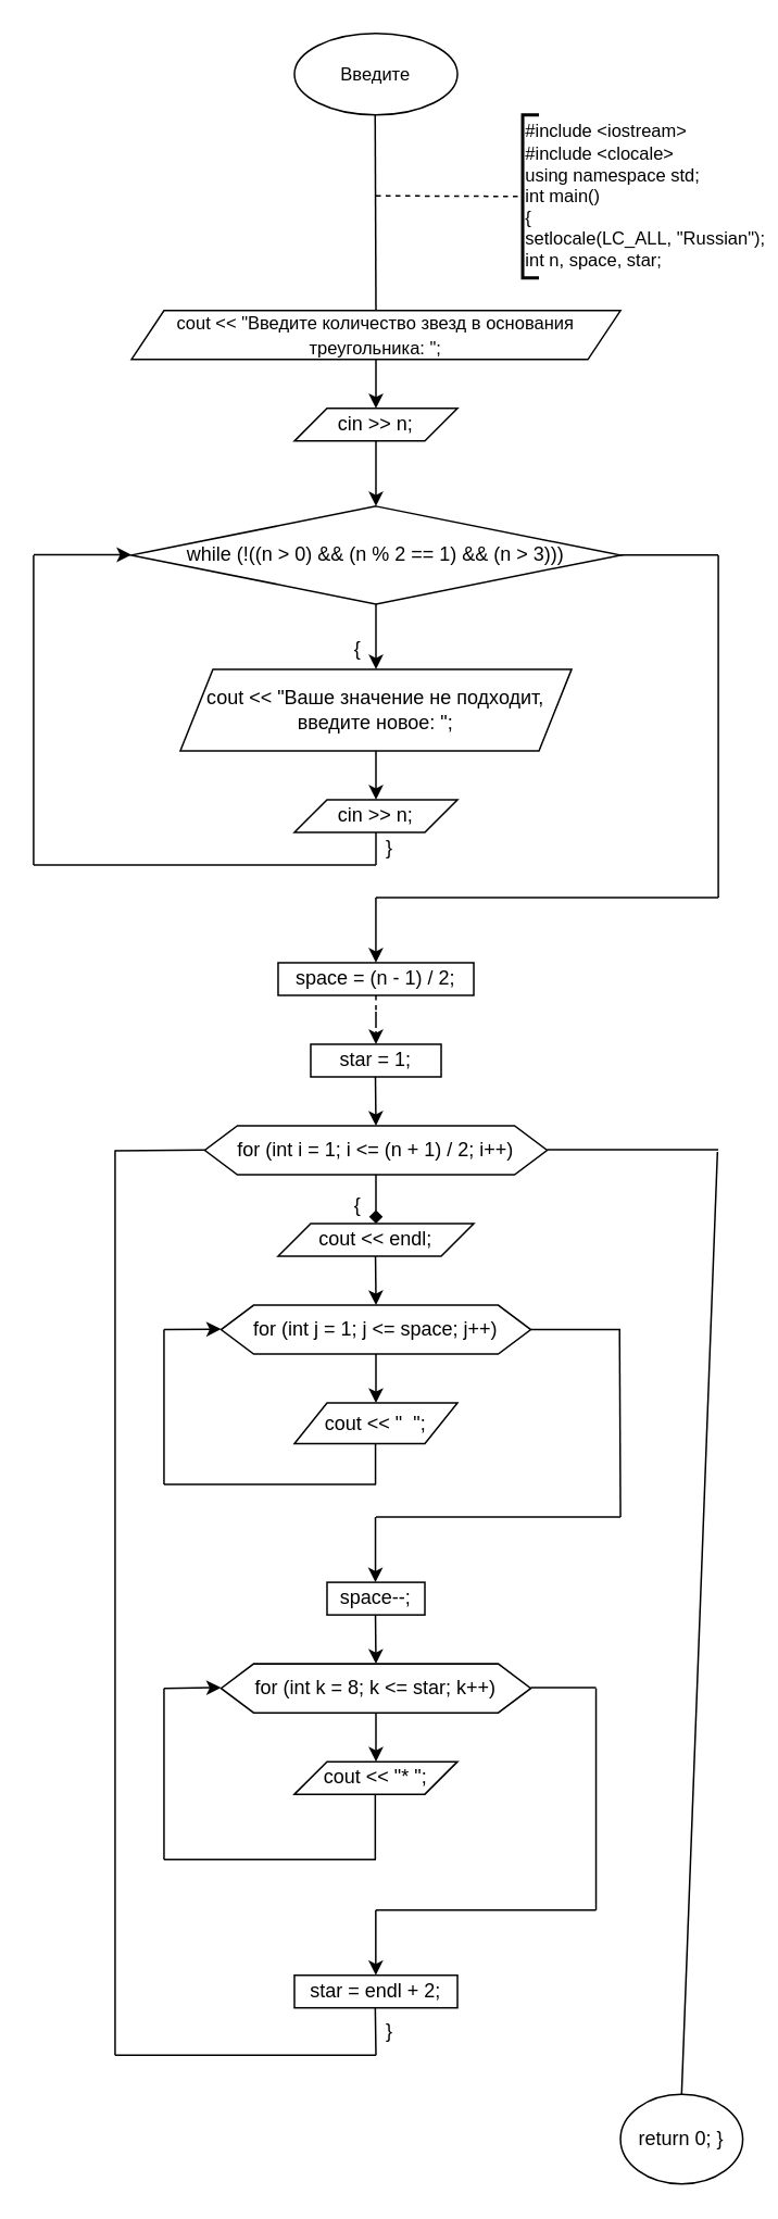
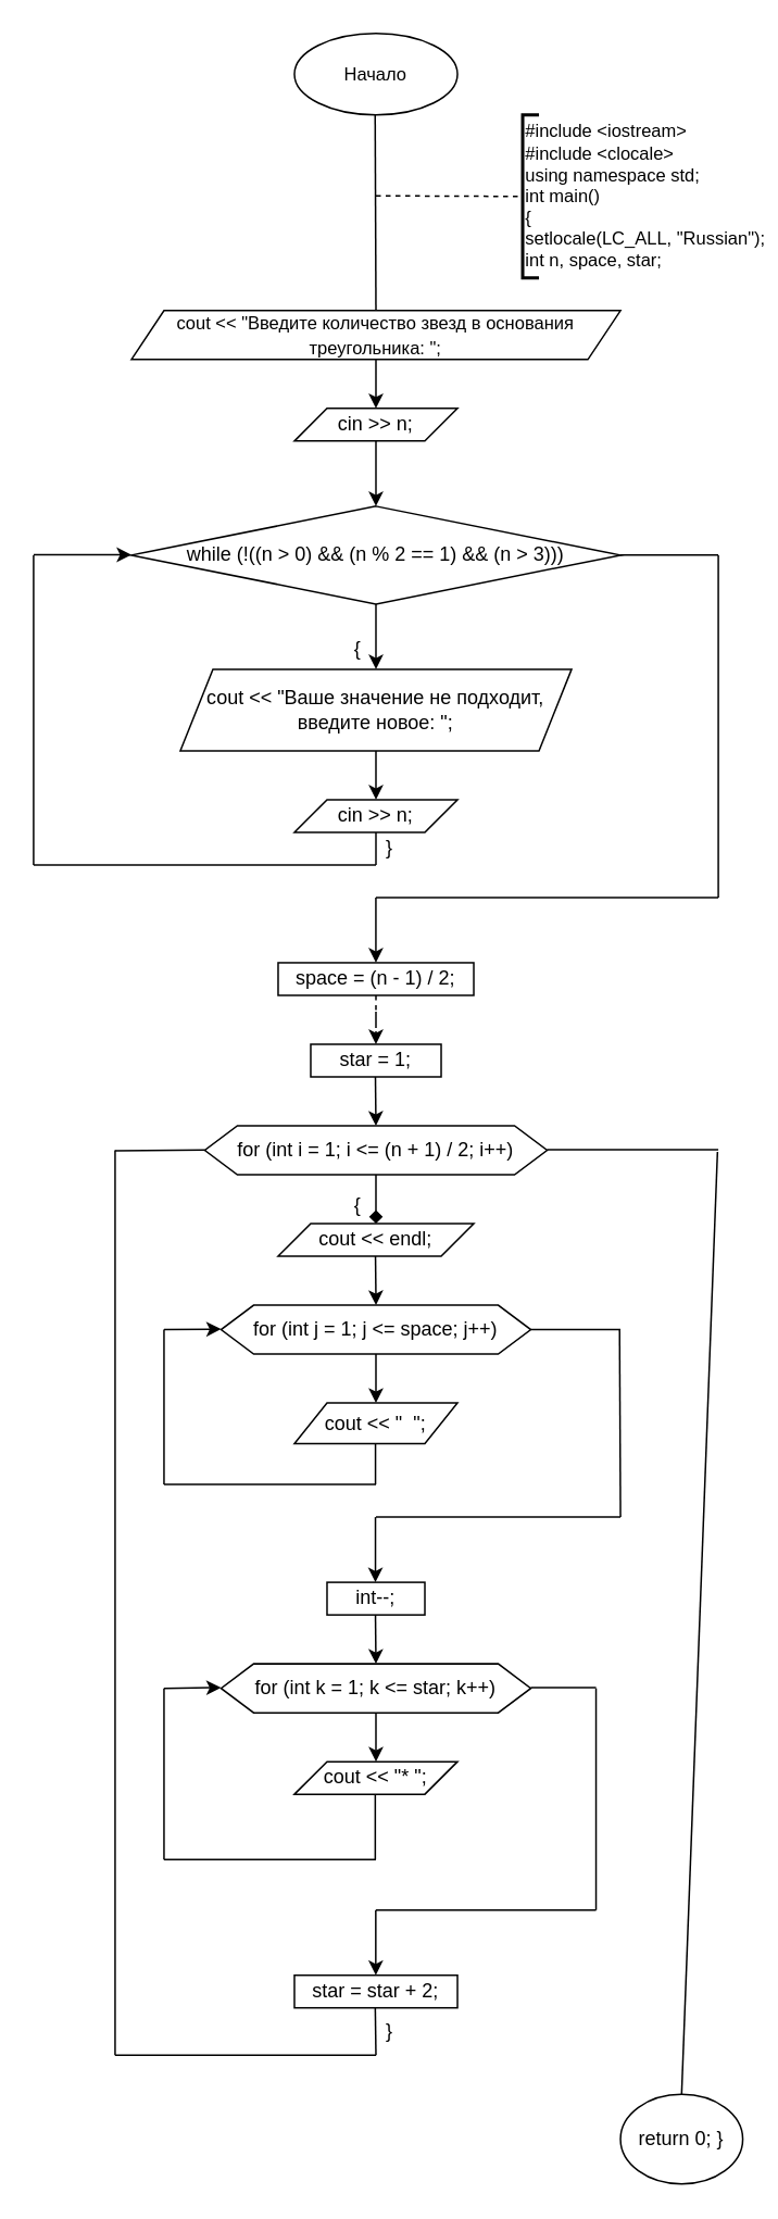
- <mxCell id="2" value="&lt;font style=&quot;font-size: 11px;&quot;&gt;Введите&lt;/font&gt;" style="ellipse;whiteSpace=wrap;html=1;fillColor=none;" vertex="1" parent="1"><mxGeometry x="180" y="20" width="100" height="50" as="geometry" /></mxCell>
+ <mxCell id="2" value="&lt;font style=&quot;font-size: 11px;&quot;&gt;Начало&lt;/font&gt;" style="ellipse;whiteSpace=wrap;html=1;fillColor=none;" vertex="1" parent="1"><mxGeometry x="180" y="20" width="100" height="50" as="geometry" /></mxCell>
- <mxCell id="42" value="space--;" style="rounded=0;whiteSpace=wrap;html=1;fillColor=none;" vertex="1" parent="1"><mxGeometry x="200" y="970" width="60" height="20" as="geometry" /></mxCell>
+ <mxCell id="42" value="int--;" style="rounded=0;whiteSpace=wrap;html=1;fillColor=none;" vertex="1" parent="1"><mxGeometry x="200" y="970" width="60" height="20" as="geometry" /></mxCell>
- <mxCell id="45" value="for (int k = 8; k &amp;lt;= star; k++)" style="shape=hexagon;perimeter=hexagonPerimeter2;whiteSpace=wrap;html=1;fixedSize=1;fillColor=none;" vertex="1" parent="1"><mxGeometry x="135" y="1020" width="190" height="30" as="geometry" /></mxCell>
+ <mxCell id="45" value="for (int k = 1; k &amp;lt;= star; k++)" style="shape=hexagon;perimeter=hexagonPerimeter2;whiteSpace=wrap;html=1;fixedSize=1;fillColor=none;" vertex="1" parent="1"><mxGeometry x="135" y="1020" width="190" height="30" as="geometry" /></mxCell>
- <mxCell id="47" value="star = endl + 2;" style="whiteSpace=wrap;html=1;fillColor=none;" vertex="1" parent="1"><mxGeometry x="180" y="1211" width="100" height="20" as="geometry" /></mxCell>
+ <mxCell id="47" value="star = star + 2;" style="whiteSpace=wrap;html=1;fillColor=none;" vertex="1" parent="1"><mxGeometry x="180" y="1211" width="100" height="20" as="geometry" /></mxCell>
